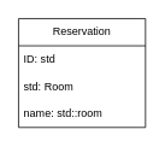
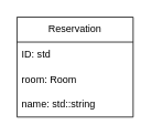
- <mxCell id="4" value="std: Room" style="text;strokeColor=none;fillColor=none;align=left;verticalAlign=middle;spacingLeft=4;spacingRight=4;overflow=hidden;points=[[0,0.5],[1,0.5]];portConstraint=eastwest;rotatable=0;whiteSpace=wrap;html=1;fontSize=12;" vertex="1" parent="2"><mxGeometry y="60" width="140" height="30" as="geometry" /></mxCell>
+ <mxCell id="4" value="room: Room" style="text;strokeColor=none;fillColor=none;align=left;verticalAlign=middle;spacingLeft=4;spacingRight=4;overflow=hidden;points=[[0,0.5],[1,0.5]];portConstraint=eastwest;rotatable=0;whiteSpace=wrap;html=1;fontSize=12;" vertex="1" parent="2"><mxGeometry y="60" width="140" height="30" as="geometry" /></mxCell>
- <mxCell id="5" value="name: std::room" style="text;strokeColor=none;fillColor=none;align=left;verticalAlign=middle;spacingLeft=4;spacingRight=4;overflow=hidden;points=[[0,0.5],[1,0.5]];portConstraint=eastwest;rotatable=0;whiteSpace=wrap;html=1;fontSize=12;" vertex="1" parent="2"><mxGeometry y="90" width="140" height="30" as="geometry" /></mxCell>
+ <mxCell id="5" value="name: std::string" style="text;strokeColor=none;fillColor=none;align=left;verticalAlign=middle;spacingLeft=4;spacingRight=4;overflow=hidden;points=[[0,0.5],[1,0.5]];portConstraint=eastwest;rotatable=0;whiteSpace=wrap;html=1;fontSize=12;" vertex="1" parent="2"><mxGeometry y="90" width="140" height="30" as="geometry" /></mxCell>
